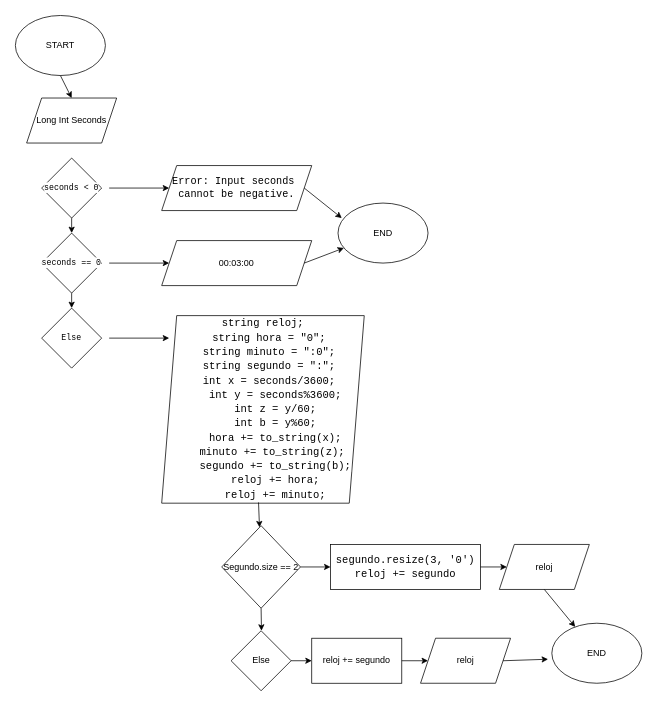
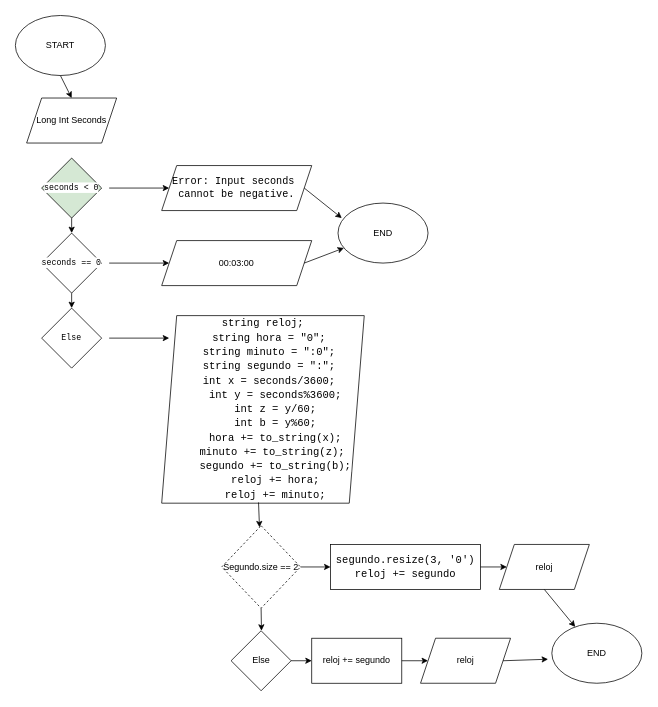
- <mxCell id="5" value="&lt;div style=&quot;font-family: Consolas, &amp;quot;Courier New&amp;quot;, monospace; line-height: 19px; white-space: pre;&quot;&gt;&lt;span style=&quot;background-color: rgb(255, 255, 255);&quot;&gt;&lt;font style=&quot;font-size: 11px;&quot;&gt;seconds &amp;lt; 0&lt;/font&gt;&lt;/span&gt;&lt;/div&gt;" style="rhombus;whiteSpace=wrap;html=1;" vertex="1" parent="1"><mxGeometry x="55" y="210" width="80" height="80" as="geometry" /></mxCell>
+ <mxCell id="5" value="&lt;div style=&quot;font-family: Consolas, &amp;quot;Courier New&amp;quot;, monospace; line-height: 19px; white-space: pre;&quot;&gt;&lt;span style=&quot;background-color: rgb(255, 255, 255);&quot;&gt;&lt;font style=&quot;font-size: 11px;&quot;&gt;seconds &amp;lt; 0&lt;/font&gt;&lt;/span&gt;&lt;/div&gt;" style="rhombus;whiteSpace=wrap;html=1;fillColor=#d5e8d4;" vertex="1" parent="1"><mxGeometry x="55" y="210" width="80" height="80" as="geometry" /></mxCell>
- <mxCell id="17" value="Segundo.size == 2" style="rhombus;whiteSpace=wrap;html=1;" vertex="1" parent="1"><mxGeometry x="295" y="700" width="105" height="110" as="geometry" /></mxCell>
+ <mxCell id="17" value="Segundo.size == 2" style="rhombus;whiteSpace=wrap;html=1;dashed=1;" vertex="1" parent="1"><mxGeometry x="295" y="700" width="105" height="110" as="geometry" /></mxCell>
